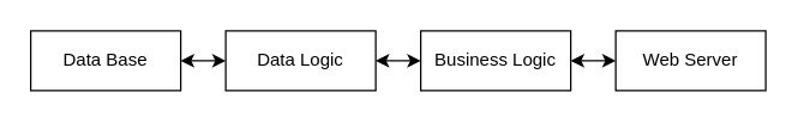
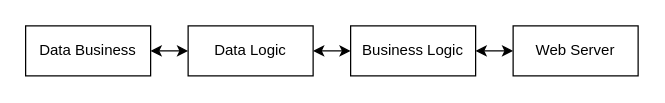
- <mxCell id="2" value="Data Base" style="whiteSpace=wrap;html=1;align=center;" vertex="1" parent="1"><mxGeometry x="20" y="20" width="100" height="40" as="geometry" /></mxCell>
+ <mxCell id="2" value="Data Business" style="whiteSpace=wrap;html=1;align=center;" vertex="1" parent="1"><mxGeometry x="20" y="20" width="100" height="40" as="geometry" /></mxCell>
